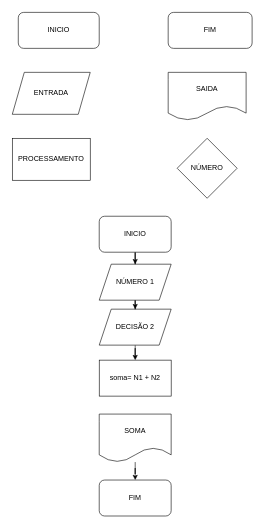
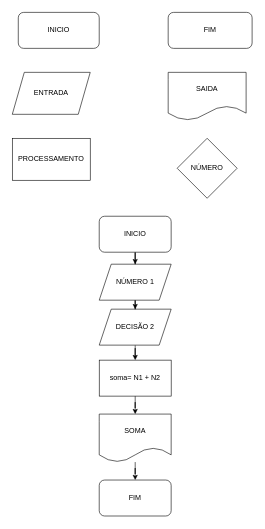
+ <mxCell id="14" value="" style="edgeStyle=orthogonalEdgeStyle;rounded=0;orthogonalLoop=1;jettySize=auto;html=1;fontFamily=Helvetica;" edge="1" parent="1" source="15" target="17"><mxGeometry relative="1" as="geometry" /></mxCell>
